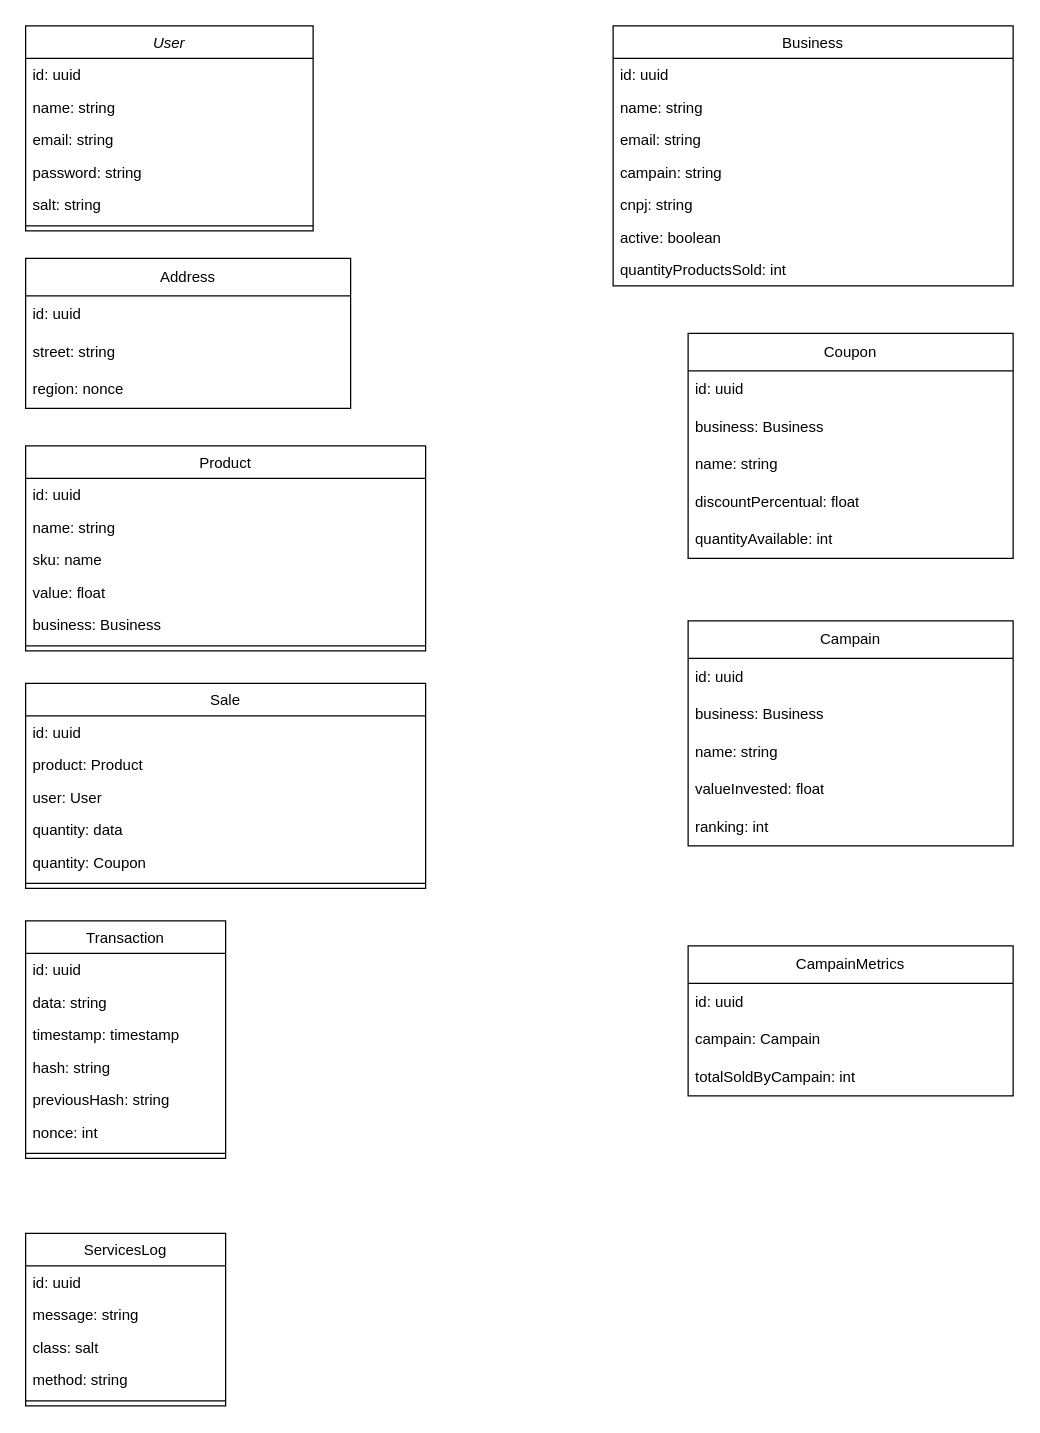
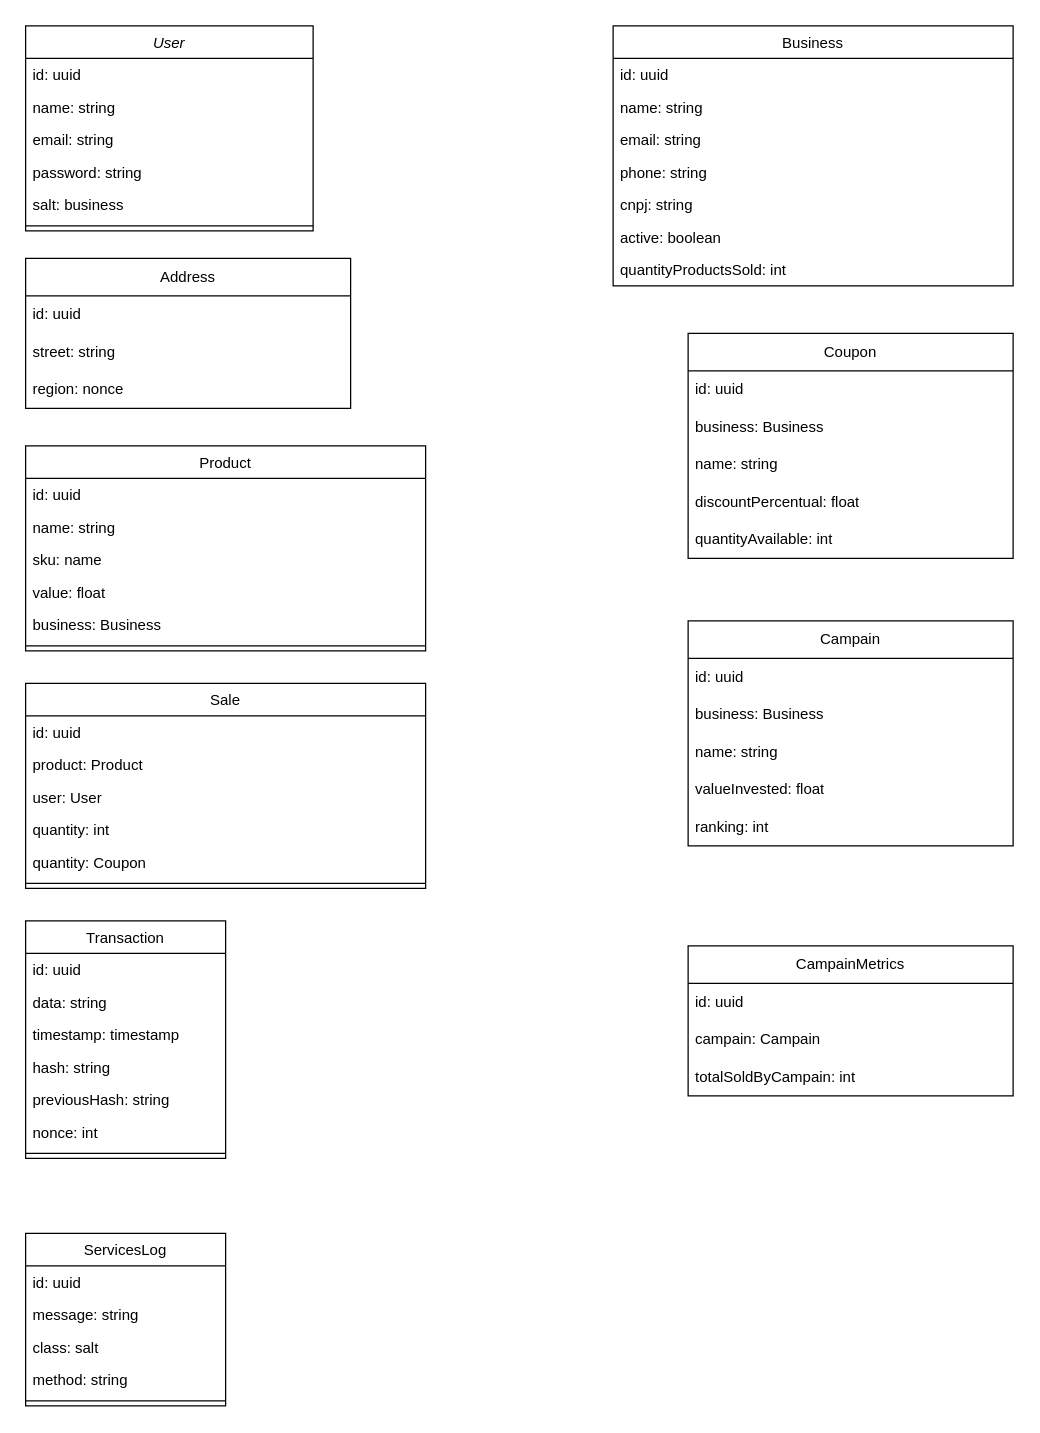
- <mxCell id="45" value="campain: string" style="text;align=left;verticalAlign=top;spacingLeft=4;spacingRight=4;overflow=hidden;rotatable=0;points=[[0,0.5],[1,0.5]];portConstraint=eastwest;rounded=0;shadow=0;html=0;" vertex="1" parent="41"><mxGeometry y="104" width="320" height="26" as="geometry" /></mxCell>
+ <mxCell id="45" value="phone: string" style="text;align=left;verticalAlign=top;spacingLeft=4;spacingRight=4;overflow=hidden;rotatable=0;points=[[0,0.5],[1,0.5]];portConstraint=eastwest;rounded=0;shadow=0;html=0;" vertex="1" parent="41"><mxGeometry y="104" width="320" height="26" as="geometry" /></mxCell>
- <mxCell id="7" value="salt: string" style="text;align=left;verticalAlign=top;spacingLeft=4;spacingRight=4;overflow=hidden;rotatable=0;points=[[0,0.5],[1,0.5]];portConstraint=eastwest;rounded=0;shadow=0;html=0;" vertex="1" parent="2"><mxGeometry y="130" width="230" height="26" as="geometry" /></mxCell>
+ <mxCell id="7" value="salt: business" style="text;align=left;verticalAlign=top;spacingLeft=4;spacingRight=4;overflow=hidden;rotatable=0;points=[[0,0.5],[1,0.5]];portConstraint=eastwest;rounded=0;shadow=0;html=0;" vertex="1" parent="2"><mxGeometry y="130" width="230" height="26" as="geometry" /></mxCell>
- <mxCell id="38" value="quantity: data" style="text;align=left;verticalAlign=top;spacingLeft=4;spacingRight=4;overflow=hidden;rotatable=0;points=[[0,0.5],[1,0.5]];portConstraint=eastwest;rounded=0;shadow=0;html=0;" parent="34" vertex="1"><mxGeometry y="104" width="320" height="26" as="geometry" /></mxCell>
+ <mxCell id="38" value="quantity: int" style="text;align=left;verticalAlign=top;spacingLeft=4;spacingRight=4;overflow=hidden;rotatable=0;points=[[0,0.5],[1,0.5]];portConstraint=eastwest;rounded=0;shadow=0;html=0;" parent="34" vertex="1"><mxGeometry y="104" width="320" height="26" as="geometry" /></mxCell>
